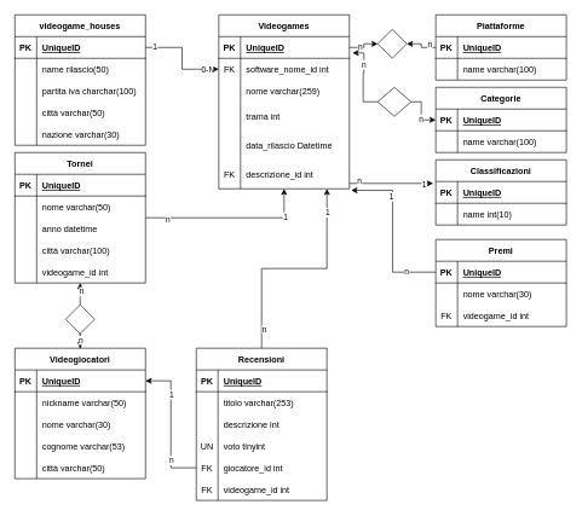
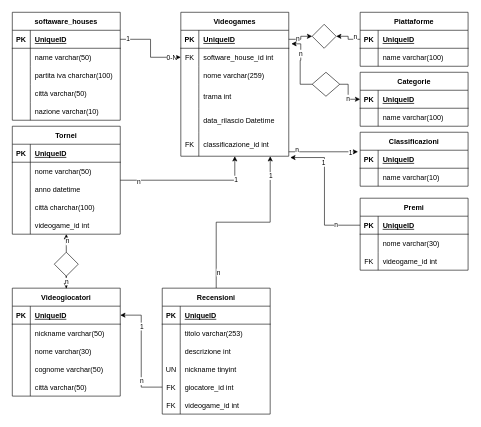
- <mxCell id="24" value="videogame_houses" style="shape=table;startSize=30;container=1;collapsible=1;childLayout=tableLayout;fixedRows=1;rowLines=0;fontStyle=1;align=center;resizeLast=1;" vertex="1" parent="1"><mxGeometry x="20" y="20" width="180" height="180" as="geometry" /></mxCell>
+ <mxCell id="24" value="softaware_houses" style="shape=table;startSize=30;container=1;collapsible=1;childLayout=tableLayout;fixedRows=1;rowLines=0;fontStyle=1;align=center;resizeLast=1;" vertex="1" parent="1"><mxGeometry x="20" y="20" width="180" height="180" as="geometry" /></mxCell>
- <mxCell id="30" value="name rilascio(50)" style="shape=partialRectangle;connectable=0;fillColor=none;top=0;left=0;bottom=0;right=0;align=left;spacingLeft=6;overflow=hidden;" vertex="1" parent="28"><mxGeometry x="30" width="150" height="30" as="geometry"><mxRectangle width="150" height="30" as="alternateBounds" /></mxGeometry></mxCell>
+ <mxCell id="30" value="name varchar(50)" style="shape=partialRectangle;connectable=0;fillColor=none;top=0;left=0;bottom=0;right=0;align=left;spacingLeft=6;overflow=hidden;" vertex="1" parent="28"><mxGeometry x="30" width="150" height="30" as="geometry"><mxRectangle width="150" height="30" as="alternateBounds" /></mxGeometry></mxCell>
- <mxCell id="11" value="software_nome_id int" style="shape=partialRectangle;connectable=0;fillColor=none;top=0;left=0;bottom=0;right=0;align=left;spacingLeft=6;overflow=hidden;" vertex="1" parent="9"><mxGeometry x="30" width="150" height="30" as="geometry"><mxRectangle width="150" height="30" as="alternateBounds" /></mxGeometry></mxCell>
+ <mxCell id="11" value="software_house_id int" style="shape=partialRectangle;connectable=0;fillColor=none;top=0;left=0;bottom=0;right=0;align=left;spacingLeft=6;overflow=hidden;" vertex="1" parent="9"><mxGeometry x="30" width="150" height="30" as="geometry"><mxRectangle width="150" height="30" as="alternateBounds" /></mxGeometry></mxCell>
- <mxCell id="39" value="nazione varchar(30)" style="shape=partialRectangle;connectable=0;fillColor=none;top=0;left=0;bottom=0;right=0;align=left;spacingLeft=6;overflow=hidden;" vertex="1" parent="37"><mxGeometry x="30" width="150" height="30" as="geometry"><mxRectangle width="150" height="30" as="alternateBounds" /></mxGeometry></mxCell>
+ <mxCell id="39" value="nazione varchar(10)" style="shape=partialRectangle;connectable=0;fillColor=none;top=0;left=0;bottom=0;right=0;align=left;spacingLeft=6;overflow=hidden;" vertex="1" parent="37"><mxGeometry x="30" width="150" height="30" as="geometry"><mxRectangle width="150" height="30" as="alternateBounds" /></mxGeometry></mxCell>
- <mxCell id="23" value="descrizione_id int" style="shape=partialRectangle;connectable=0;fillColor=none;top=0;left=0;bottom=0;right=0;align=left;spacingLeft=6;overflow=hidden;" vertex="1" parent="21"><mxGeometry x="30" width="150" height="40" as="geometry"><mxRectangle width="150" height="40" as="alternateBounds" /></mxGeometry></mxCell>
+ <mxCell id="23" value="classificazione_id int" style="shape=partialRectangle;connectable=0;fillColor=none;top=0;left=0;bottom=0;right=0;align=left;spacingLeft=6;overflow=hidden;" vertex="1" parent="21"><mxGeometry x="30" width="150" height="40" as="geometry"><mxRectangle width="150" height="40" as="alternateBounds" /></mxGeometry></mxCell>
- <mxCell id="68" value="name int(10)" style="shape=partialRectangle;connectable=0;fillColor=none;top=0;left=0;bottom=0;right=0;align=left;spacingLeft=6;overflow=hidden;" vertex="1" parent="66"><mxGeometry x="30" width="150" height="30" as="geometry"><mxRectangle width="150" height="30" as="alternateBounds" /></mxGeometry></mxCell>
+ <mxCell id="68" value="name varchar(10)" style="shape=partialRectangle;connectable=0;fillColor=none;top=0;left=0;bottom=0;right=0;align=left;spacingLeft=6;overflow=hidden;" vertex="1" parent="66"><mxGeometry x="30" width="150" height="30" as="geometry"><mxRectangle width="150" height="30" as="alternateBounds" /></mxGeometry></mxCell>
- <mxCell id="105" value="città varchar(100)" style="shape=partialRectangle;connectable=0;fillColor=none;top=0;left=0;bottom=0;right=0;align=left;spacingLeft=6;overflow=hidden;" vertex="1" parent="103"><mxGeometry x="30" width="150" height="30" as="geometry"><mxRectangle width="150" height="30" as="alternateBounds" /></mxGeometry></mxCell>
+ <mxCell id="105" value="città charchar(100)" style="shape=partialRectangle;connectable=0;fillColor=none;top=0;left=0;bottom=0;right=0;align=left;spacingLeft=6;overflow=hidden;" vertex="1" parent="103"><mxGeometry x="30" width="150" height="30" as="geometry"><mxRectangle width="150" height="30" as="alternateBounds" /></mxGeometry></mxCell>
- <mxCell id="86" value="cognome varchar(53)" style="shape=partialRectangle;connectable=0;fillColor=none;top=0;left=0;bottom=0;right=0;align=left;spacingLeft=6;overflow=hidden;" vertex="1" parent="84"><mxGeometry x="30" width="150" height="30" as="geometry"><mxRectangle width="150" height="30" as="alternateBounds" /></mxGeometry></mxCell>
+ <mxCell id="86" value="cognome varchar(50)" style="shape=partialRectangle;connectable=0;fillColor=none;top=0;left=0;bottom=0;right=0;align=left;spacingLeft=6;overflow=hidden;" vertex="1" parent="84"><mxGeometry x="30" width="150" height="30" as="geometry"><mxRectangle width="150" height="30" as="alternateBounds" /></mxGeometry></mxCell>
- <mxCell id="129" value="voto tinyint" style="shape=partialRectangle;connectable=0;fillColor=none;top=0;left=0;bottom=0;right=0;align=left;spacingLeft=6;overflow=hidden;" vertex="1" parent="127"><mxGeometry x="30" width="150" height="30" as="geometry"><mxRectangle width="150" height="30" as="alternateBounds" /></mxGeometry></mxCell>
+ <mxCell id="129" value="nickname tinyint" style="shape=partialRectangle;connectable=0;fillColor=none;top=0;left=0;bottom=0;right=0;align=left;spacingLeft=6;overflow=hidden;" vertex="1" parent="127"><mxGeometry x="30" width="150" height="30" as="geometry"><mxRectangle width="150" height="30" as="alternateBounds" /></mxGeometry></mxCell>
